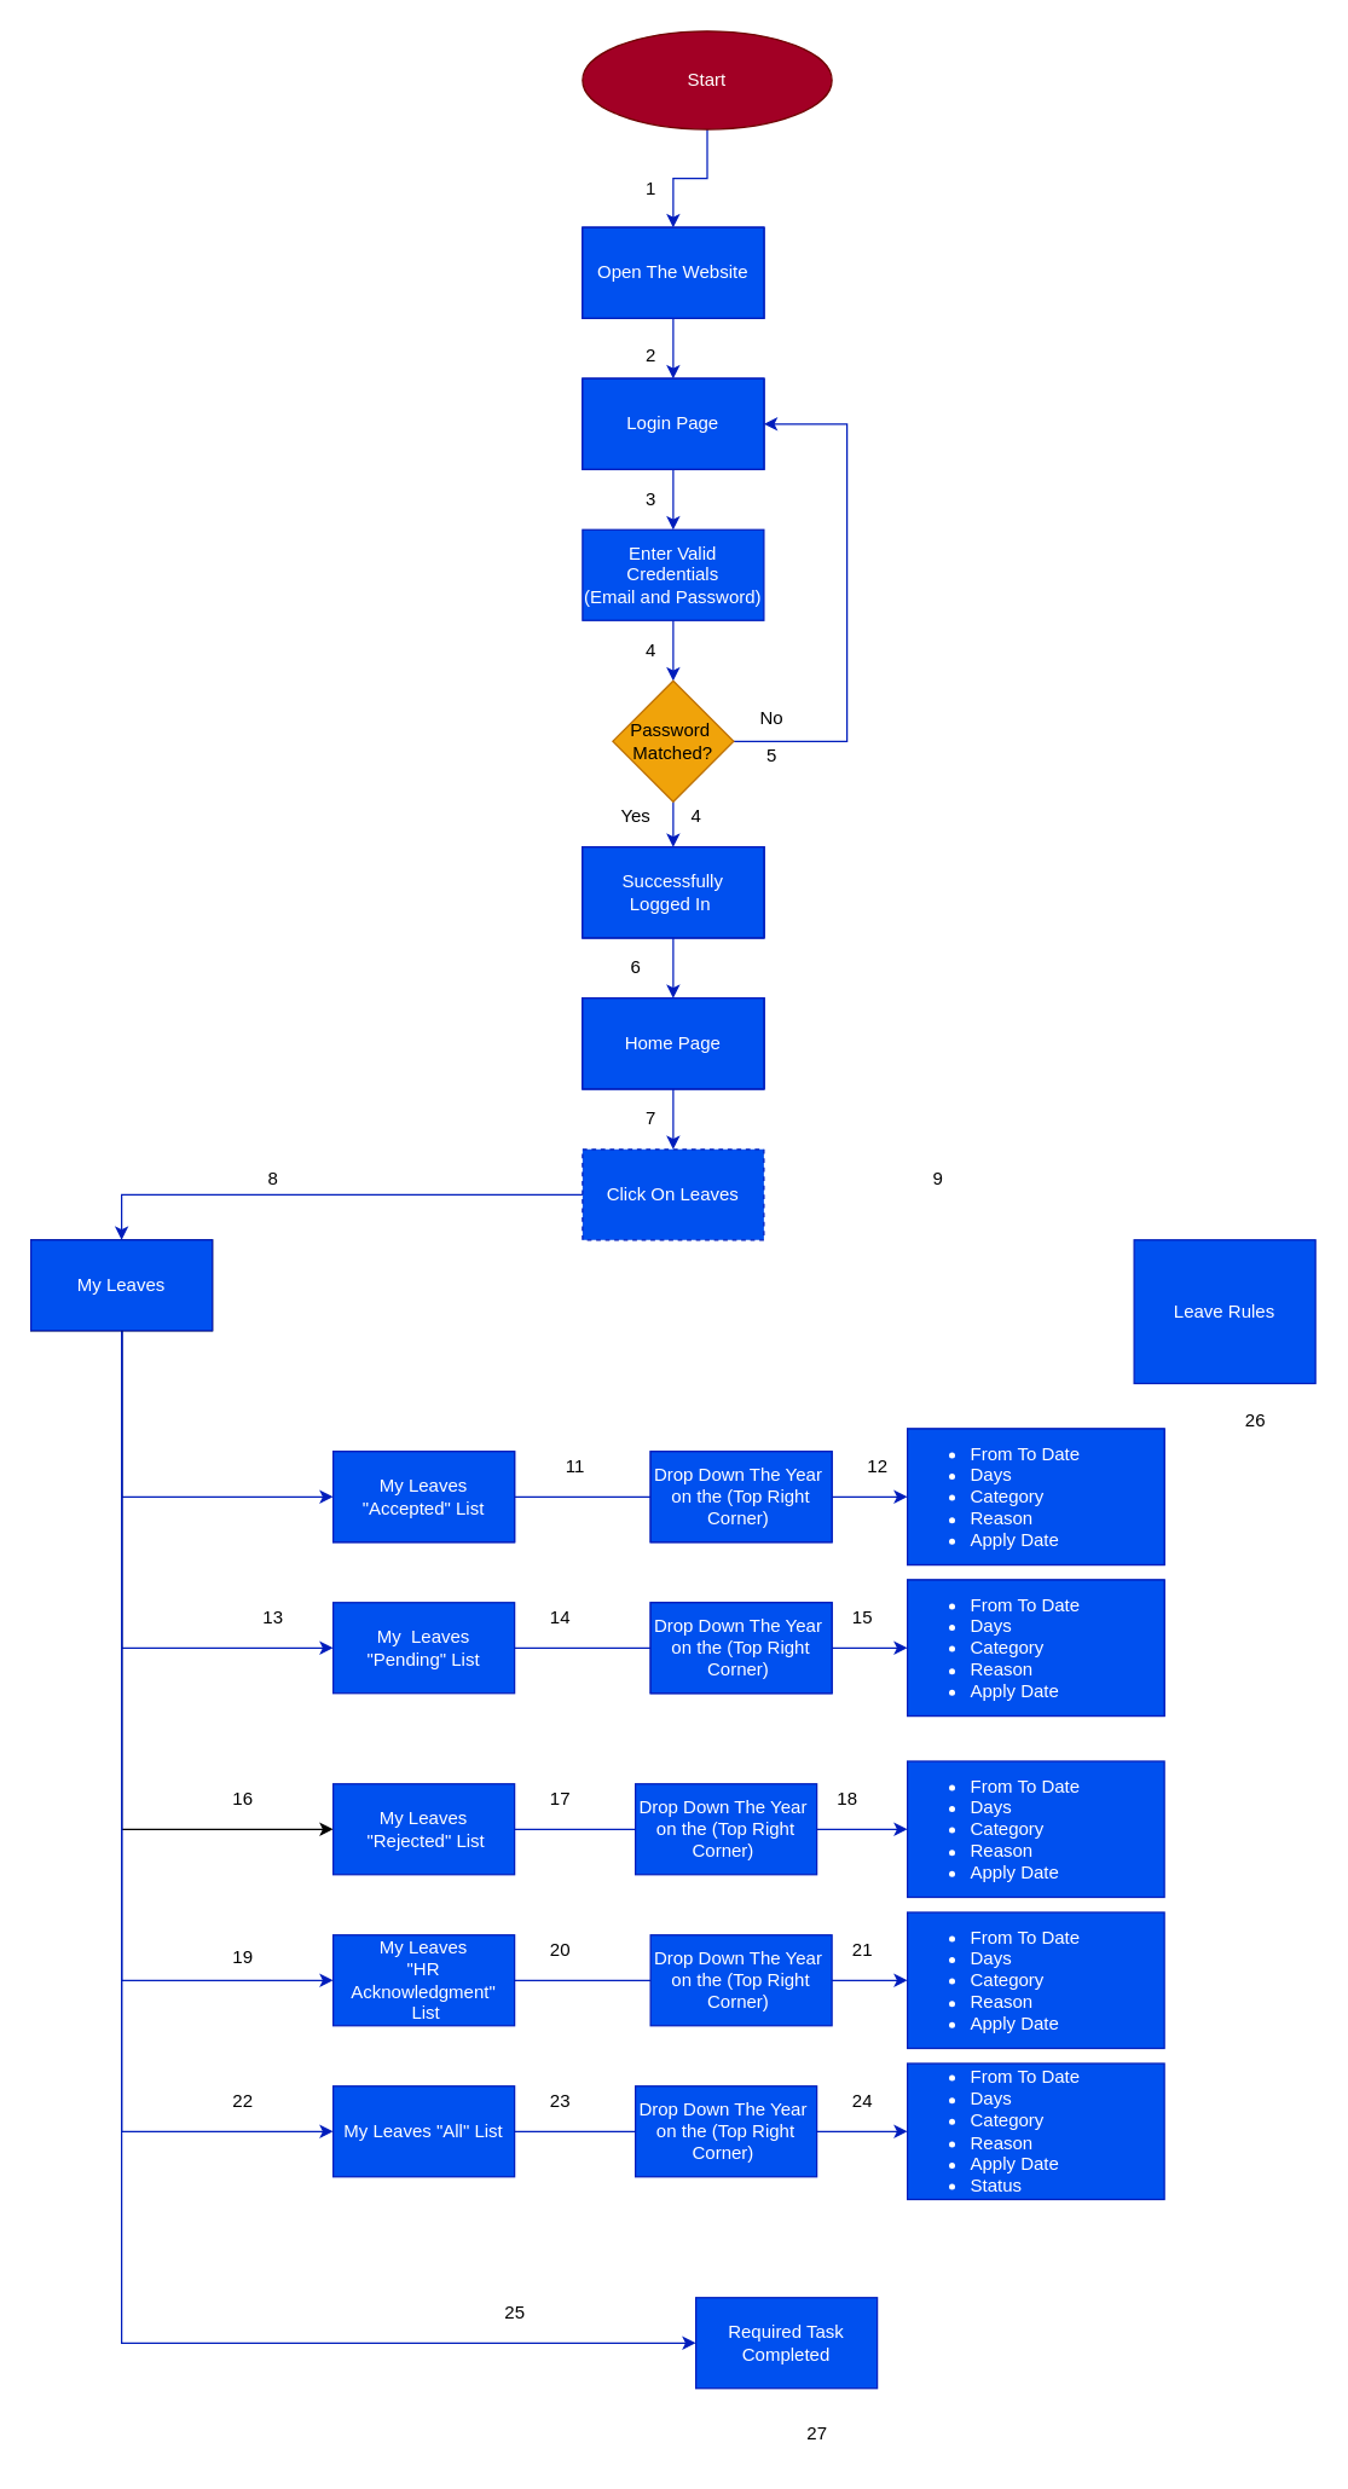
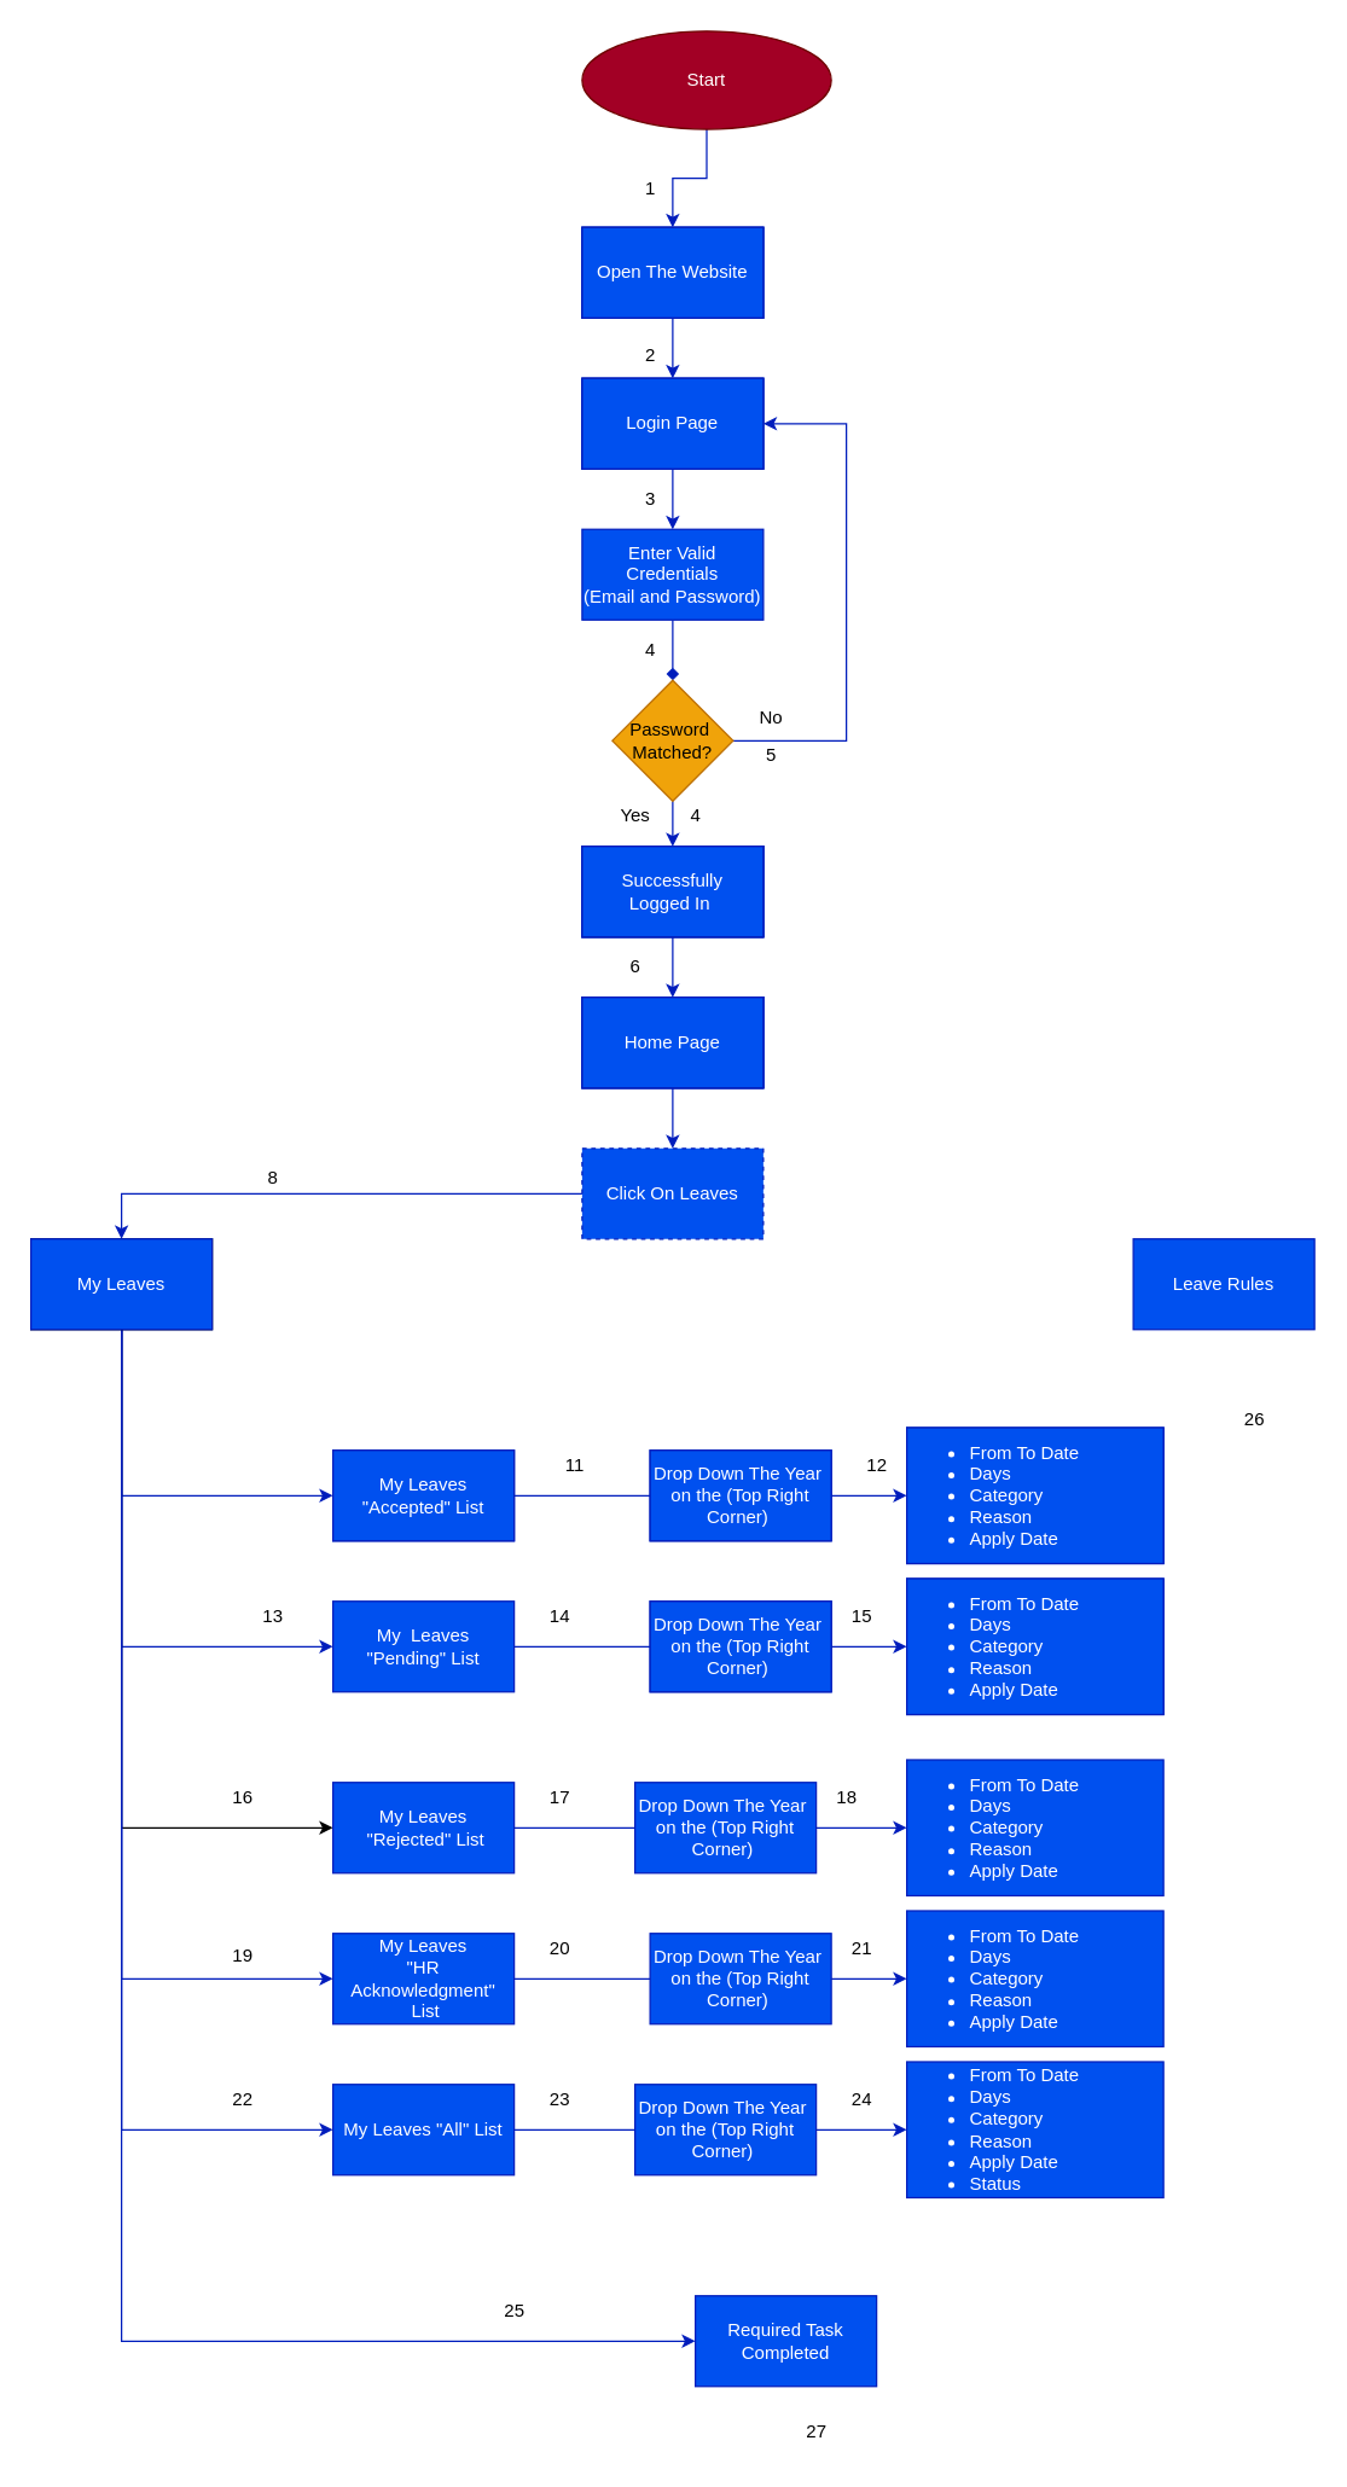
- <mxCell id="8" value="" style="edgeStyle=orthogonalEdgeStyle;rounded=0;orthogonalLoop=1;jettySize=auto;html=1;fillColor=#0050ef;strokeColor=#001DBC;" parent="1" source="9" target="12" edge="1"><mxGeometry relative="1" as="geometry" /></mxCell>
+ <mxCell id="8" value="" style="edgeStyle=orthogonalEdgeStyle;rounded=0;orthogonalLoop=1;jettySize=auto;html=1;fillColor=#0050ef;strokeColor=#001DBC;endArrow=diamond;" parent="1" source="9" target="12" edge="1"><mxGeometry relative="1" as="geometry" /></mxCell>
- <mxCell id="78" value="7" style="text;html=1;align=center;verticalAlign=middle;resizable=0;points=[];autosize=1;strokeColor=none;fillColor=none;" vertex="1" parent="1"><mxGeometry x="415" y="725" width="30" height="30" as="geometry" /></mxCell>
- <mxCell id="80" value="9" style="text;html=1;align=center;verticalAlign=middle;resizable=0;points=[];autosize=1;strokeColor=none;fillColor=none;" vertex="1" parent="1"><mxGeometry x="605" y="765" width="30" height="30" as="geometry" /></mxCell>
- <mxCell id="19" value="Leave Rules" style="rounded=0;whiteSpace=wrap;html=1;fillColor=#0050ef;strokeColor=#001DBC;fontColor=#ffffff;" parent="1" vertex="1"><mxGeometry x="750" y="820" width="120" height="95" as="geometry" /></mxCell>
+ <mxCell id="19" value="Leave Rules" style="rounded=0;whiteSpace=wrap;html=1;fillColor=#0050ef;strokeColor=#001DBC;fontColor=#ffffff;" parent="1" vertex="1"><mxGeometry x="750" y="820" width="120" height="60" as="geometry" /></mxCell>
